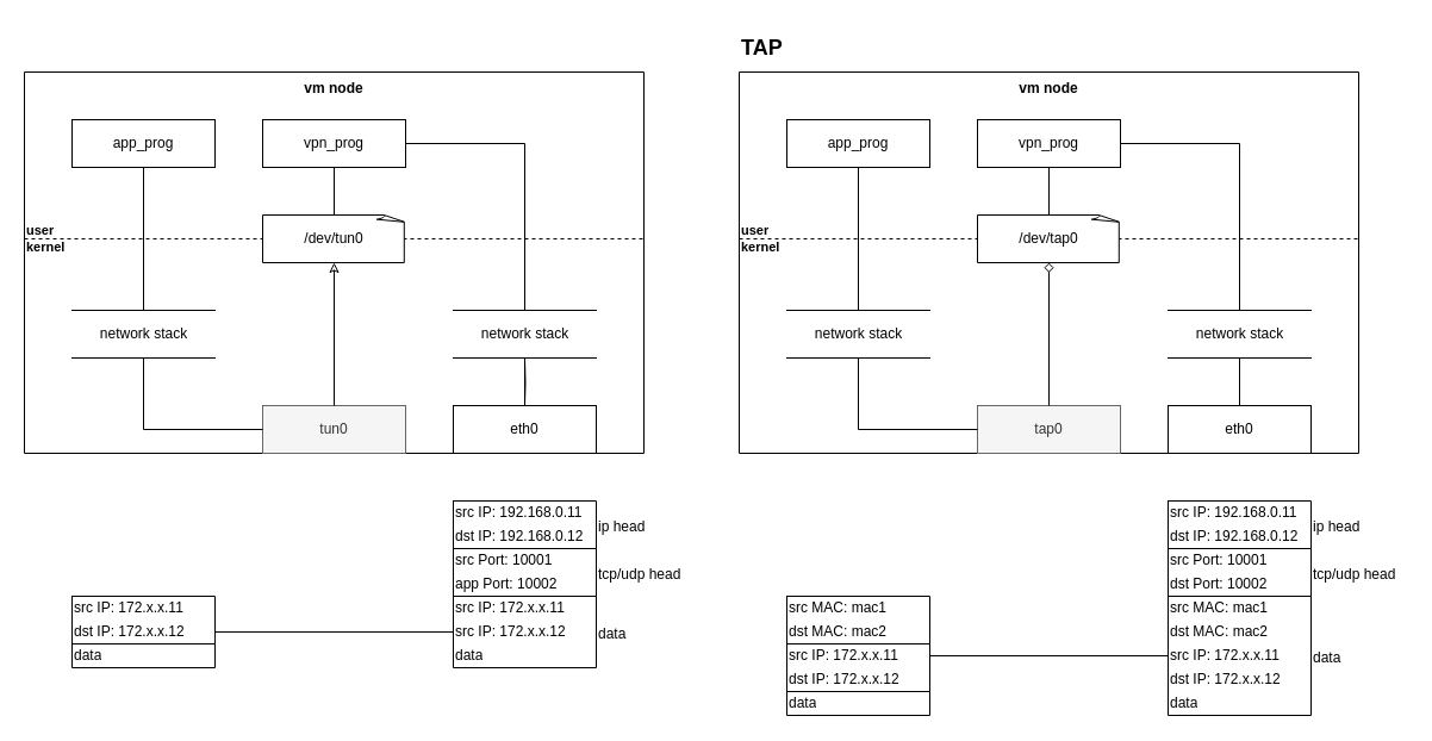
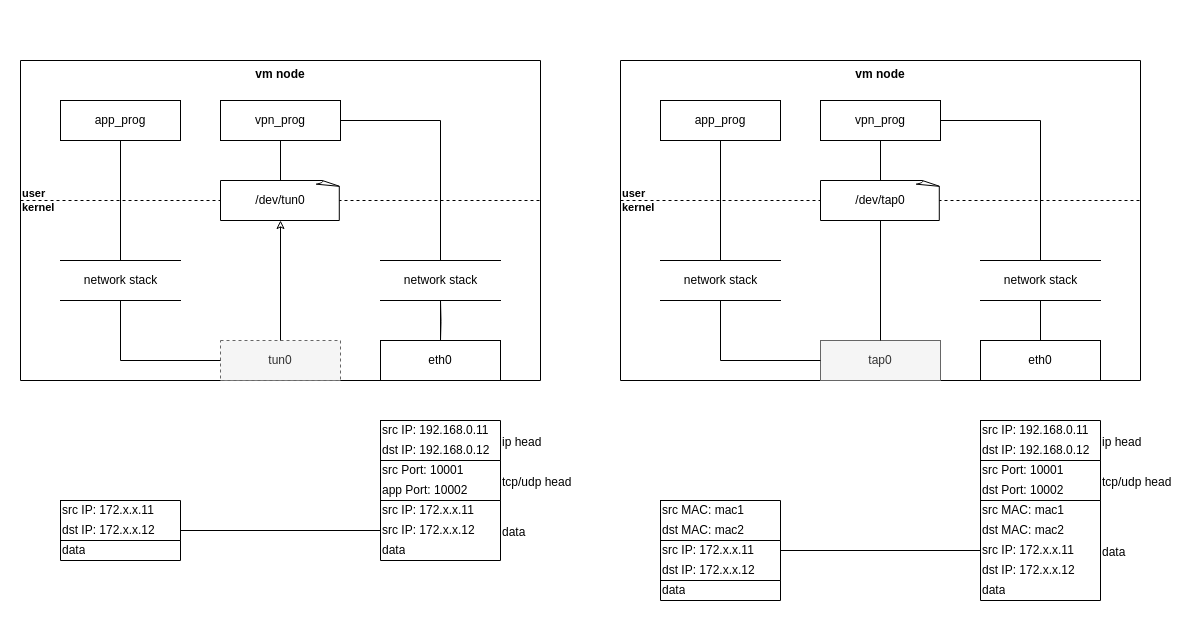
- <mxCell id="47" value="&lt;span style=&quot;font-size: 18px;&quot;&gt;&lt;b&gt;TAP&lt;/b&gt;&lt;/span&gt;" style="text;html=1;strokeColor=none;fillColor=none;align=left;verticalAlign=middle;whiteSpace=wrap;rounded=0;fontSize=12;fontColor=default;" parent="1" vertex="1"><mxGeometry x="620" width="80" height="40" as="geometry" y="20" /></mxCell>
- <mxCell id="38" style="edgeStyle=orthogonalEdgeStyle;rounded=0;orthogonalLoop=1;jettySize=auto;html=1;exitX=0.5;exitY=0;exitDx=0;exitDy=0;entryX=0.5;entryY=1;entryDx=0;entryDy=0;entryPerimeter=0;labelBackgroundColor=none;fontColor=default;endArrow=diamond;endFill=0;" parent="31" source="35" target="37" edge="1"><mxGeometry relative="1" as="geometry" /></mxCell>
+ <mxCell id="38" style="edgeStyle=orthogonalEdgeStyle;rounded=0;orthogonalLoop=1;jettySize=auto;html=1;exitX=0.5;exitY=0;exitDx=0;exitDy=0;entryX=0.5;entryY=1;entryDx=0;entryDy=0;entryPerimeter=0;labelBackgroundColor=none;fontColor=default;endArrow=none;endFill=0;" parent="31" source="35" target="37" edge="1"><mxGeometry relative="1" as="geometry" /></mxCell>
- <mxCell id="51" value="tun0" style="rounded=0;whiteSpace=wrap;html=1;fillColor=#f5f5f5;strokeColor=#666666;fontColor=#333333;" parent="48" vertex="1"><mxGeometry x="200" y="280" width="120" height="40" as="geometry" /></mxCell>
+ <mxCell id="51" value="tun0" style="rounded=0;whiteSpace=wrap;html=1;fillColor=#f5f5f5;strokeColor=#666666;fontColor=#333333;dashed=1;" parent="48" vertex="1"><mxGeometry x="200" y="280" width="120" height="40" as="geometry" /></mxCell>
